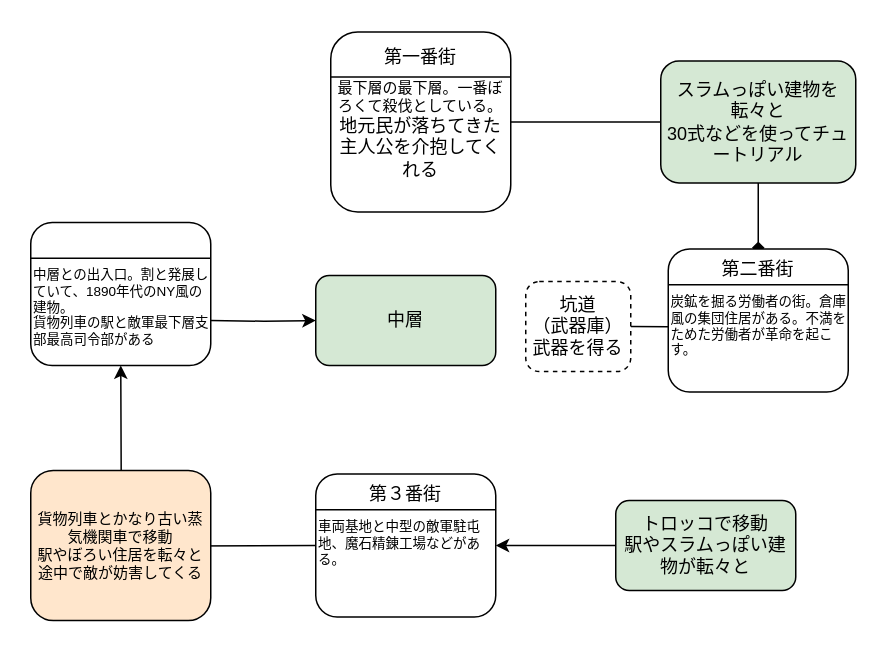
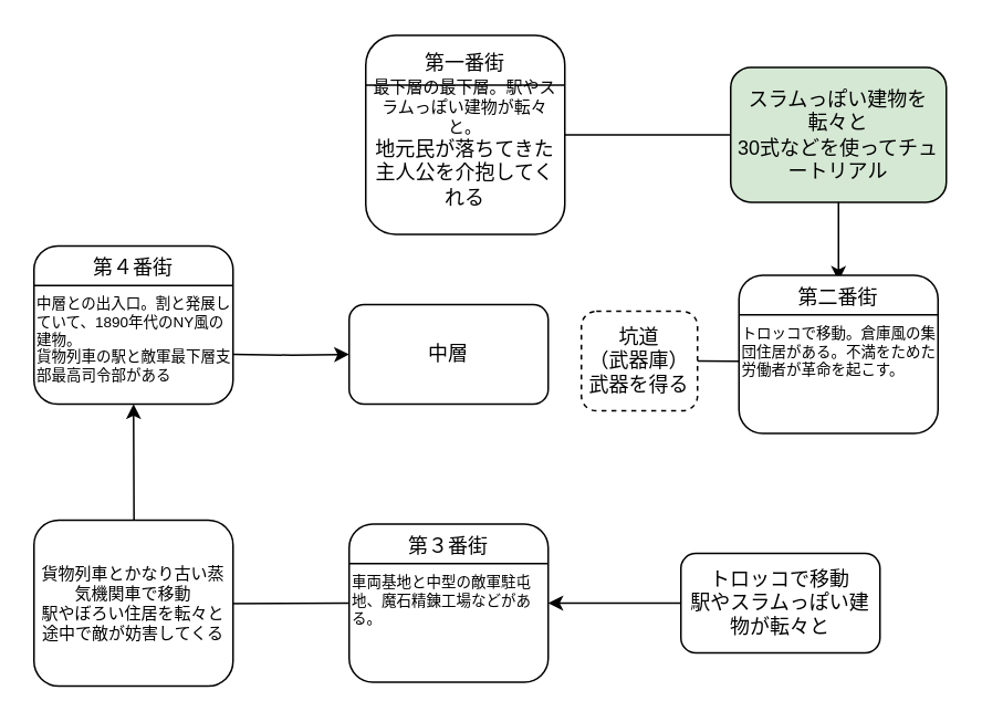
- <mxCell id="17" value="最下層の最下層。一番ぼろくて殺伐としている。&lt;br style=&quot;border-color: var(--border-color); font-size: 12px;&quot;&gt;&lt;span style=&quot;font-size: 12px;&quot;&gt;地元民が落ちてきた主人公を介抱してくれる&lt;/span&gt;" style="text;html=1;strokeColor=none;fillColor=none;align=center;verticalAlign=middle;whiteSpace=wrap;rounded=0;fontSize=10;" vertex="1" parent="13"><mxGeometry y="29.5" width="120" height="71.224" as="geometry" /></mxCell>
+ <mxCell id="17" value="最下層の最下層。駅やスラムっぽい建物が転々と。&lt;br style=&quot;border-color: var(--border-color); font-size: 12px;&quot;&gt;&lt;span style=&quot;font-size: 12px;&quot;&gt;地元民が落ちてきた主人公を介抱してくれる&lt;/span&gt;" style="text;html=1;strokeColor=none;fillColor=none;align=center;verticalAlign=middle;whiteSpace=wrap;rounded=0;fontSize=10;" vertex="1" parent="13"><mxGeometry y="29.5" width="120" height="71.224" as="geometry" /></mxCell>
- <mxCell id="2" style="edgeStyle=orthogonalEdgeStyle;rounded=0;orthogonalLoop=1;jettySize=auto;html=1;startArrow=none;entryX=0.5;entryY=0;entryDx=0;entryDy=0;endArrow=diamond;" parent="1" source="12" target="22" edge="1"><mxGeometry relative="1" as="geometry"><mxPoint x="470" y="173" as="targetPoint" /><mxPoint x="330" y="99" as="sourcePoint" /></mxGeometry></mxCell>
+ <mxCell id="2" style="edgeStyle=orthogonalEdgeStyle;rounded=0;orthogonalLoop=1;jettySize=auto;html=1;startArrow=none;entryX=0.5;entryY=0;entryDx=0;entryDy=0;" parent="1" source="12" target="22" edge="1"><mxGeometry relative="1" as="geometry"><mxPoint x="470" y="173" as="targetPoint" /><mxPoint x="330" y="99" as="sourcePoint" /></mxGeometry></mxCell>
+ <mxCell id="34" value="第４番街" style="text;html=1;strokeColor=none;fillColor=none;align=center;verticalAlign=middle;whiteSpace=wrap;rounded=0;" vertex="1" parent="31"><mxGeometry x="30" y="3.43" width="60" height="20" as="geometry" /></mxCell>
- <mxCell id="6" value="中層" style="rounded=1;whiteSpace=wrap;html=1;fillColor=#d5e8d4;" parent="1" vertex="1"><mxGeometry x="210" y="182.99" width="120" height="60" as="geometry" /></mxCell>
+ <mxCell id="6" value="中層" style="rounded=1;whiteSpace=wrap;html=1;" parent="1" vertex="1"><mxGeometry x="210" y="182.99" width="120" height="60" as="geometry" /></mxCell>
- <mxCell id="21" value="炭鉱を掘る労働者の街。倉庫風の集団住居がある。不満をためた労働者が革命を起こす。" style="text;html=1;strokeColor=none;fillColor=none;align=left;verticalAlign=top;whiteSpace=wrap;rounded=0;fontSize=9;" vertex="1" parent="19"><mxGeometry y="23.43" width="120" height="56.57" as="geometry" /></mxCell>
+ <mxCell id="21" value="トロッコで移動。倉庫風の集団住居がある。不満をためた労働者が革命を起こす。" style="text;html=1;strokeColor=none;fillColor=none;align=left;verticalAlign=top;whiteSpace=wrap;rounded=0;fontSize=9;" vertex="1" parent="19"><mxGeometry y="23.43" width="120" height="56.57" as="geometry" /></mxCell>
- <mxCell id="9" value="貨物列車とかなり古い蒸気機関車で移動&lt;br style=&quot;font-size: 10px;&quot;&gt;駅やぼろい住居を転々と&lt;br&gt;途中で敵が妨害してくる" style="rounded=1;whiteSpace=wrap;html=1;fontSize=10;fillColor=#ffe6cc;" parent="1" vertex="1"><mxGeometry x="20" y="313" width="120" height="100" as="geometry" /></mxCell>
+ <mxCell id="9" value="貨物列車とかなり古い蒸気機関車で移動&lt;br style=&quot;font-size: 10px;&quot;&gt;駅やぼろい住居を転々と&lt;br&gt;途中で敵が妨害してくる" style="rounded=1;whiteSpace=wrap;html=1;fontSize=10;" parent="1" vertex="1"><mxGeometry x="20" y="313" width="120" height="100" as="geometry" /></mxCell>
- <mxCell id="8" value="トロッコで移動&lt;br&gt;駅やスラムっぽい建物が転々と" style="rounded=1;whiteSpace=wrap;html=1;fillColor=#d5e8d4;" parent="1" vertex="1"><mxGeometry x="410" y="333" width="120" height="60" as="geometry" /></mxCell>
+ <mxCell id="8" value="トロッコで移動&lt;br&gt;駅やスラムっぽい建物が転々と" style="rounded=1;whiteSpace=wrap;html=1;" parent="1" vertex="1"><mxGeometry x="410" y="333" width="120" height="60" as="geometry" /></mxCell>
